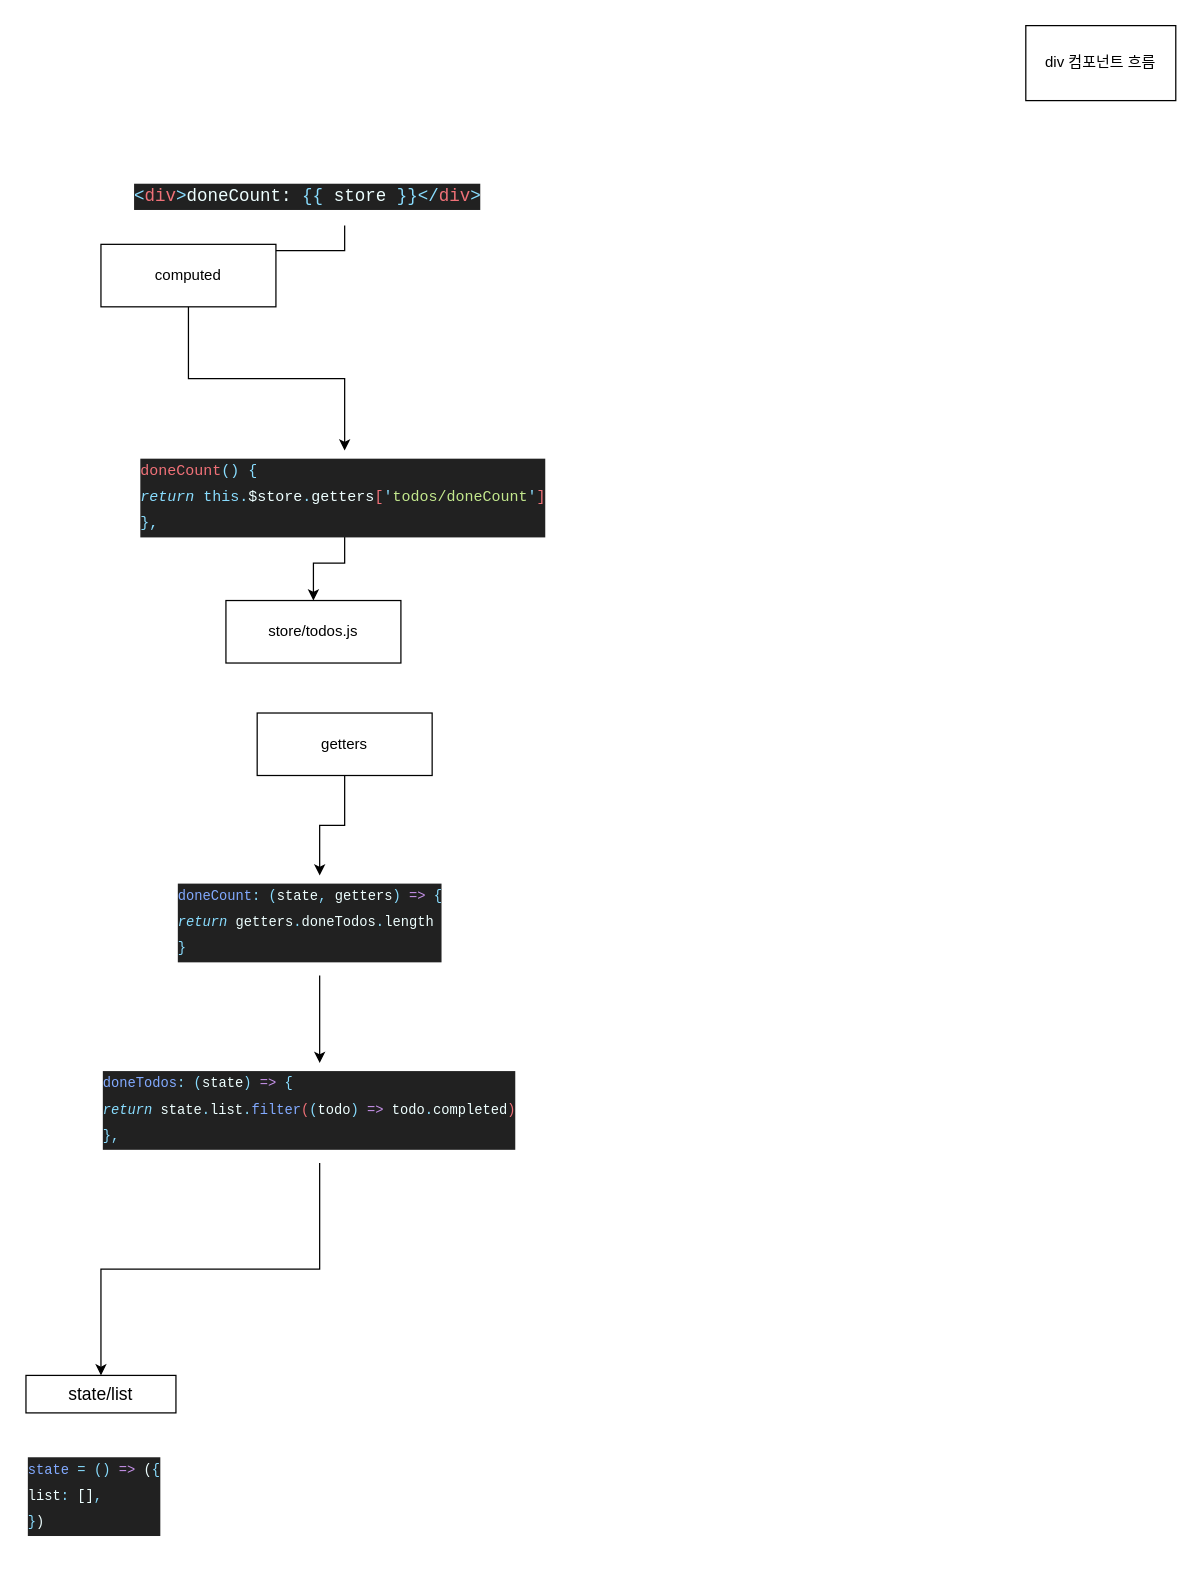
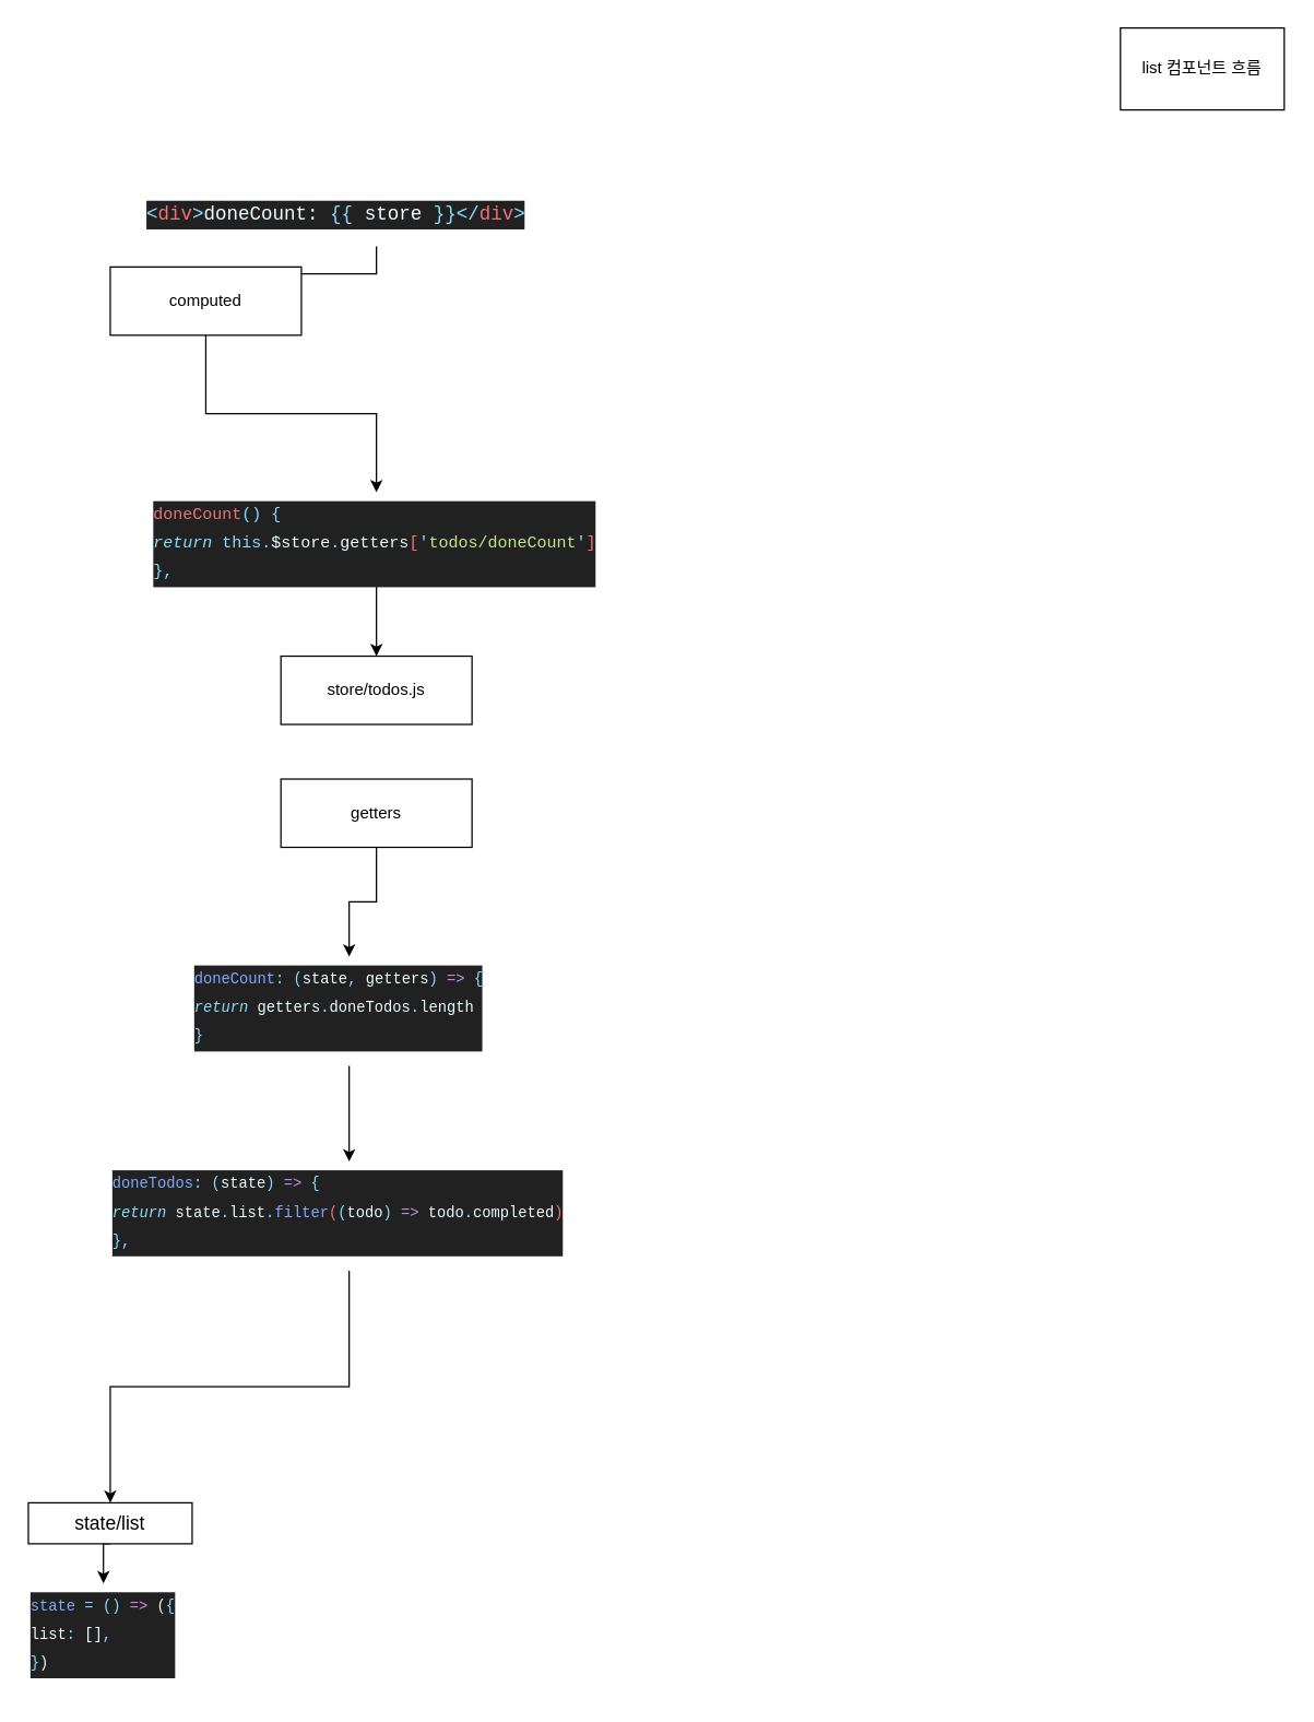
- <mxCell id="2" value="div 컴포넌트 흐름&lt;br&gt;" style="rounded=0;whiteSpace=wrap;html=1;" vertex="1" parent="1"><mxGeometry x="820" y="20" width="120" height="60" as="geometry" /></mxCell>
+ <mxCell id="2" value="list 컴포넌트 흐름&lt;br&gt;" style="rounded=0;whiteSpace=wrap;html=1;" vertex="1" parent="1"><mxGeometry x="820" y="20" width="120" height="60" as="geometry" /></mxCell>
- <mxCell id="9" value="store/todos.js" style="rounded=0;whiteSpace=wrap;html=1;" vertex="1" parent="1"><mxGeometry x="180" y="480" width="140" height="50" as="geometry" /></mxCell>
+ <mxCell id="9" value="store/todos.js" style="rounded=0;whiteSpace=wrap;html=1;" vertex="1" parent="1"><mxGeometry x="205" y="480" width="140" height="50" as="geometry" /></mxCell>
+ <mxCell id="16" style="edgeStyle=orthogonalEdgeStyle;rounded=0;orthogonalLoop=1;jettySize=auto;html=1;exitX=0.5;exitY=1;exitDx=0;exitDy=0;entryX=0.5;entryY=0;entryDx=0;entryDy=0;" edge="1" parent="1" source="17" target="18"><mxGeometry relative="1" as="geometry" /></mxCell>
